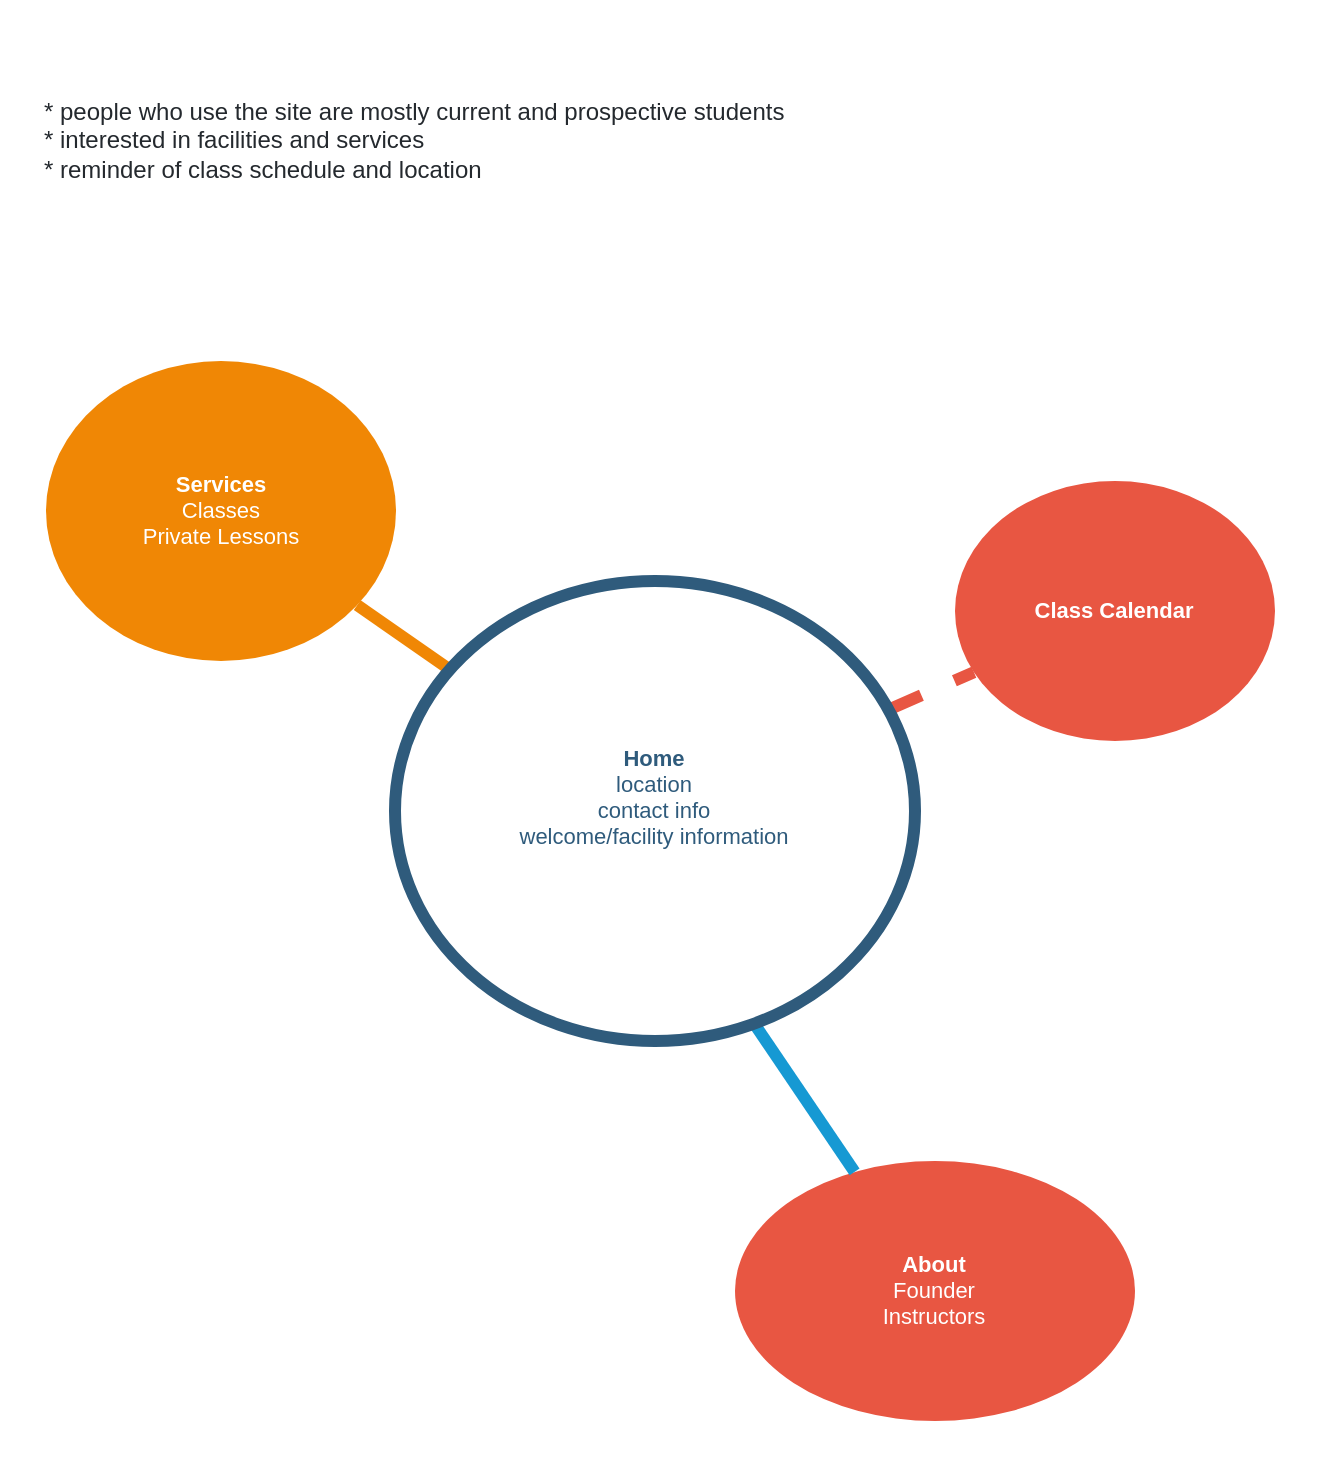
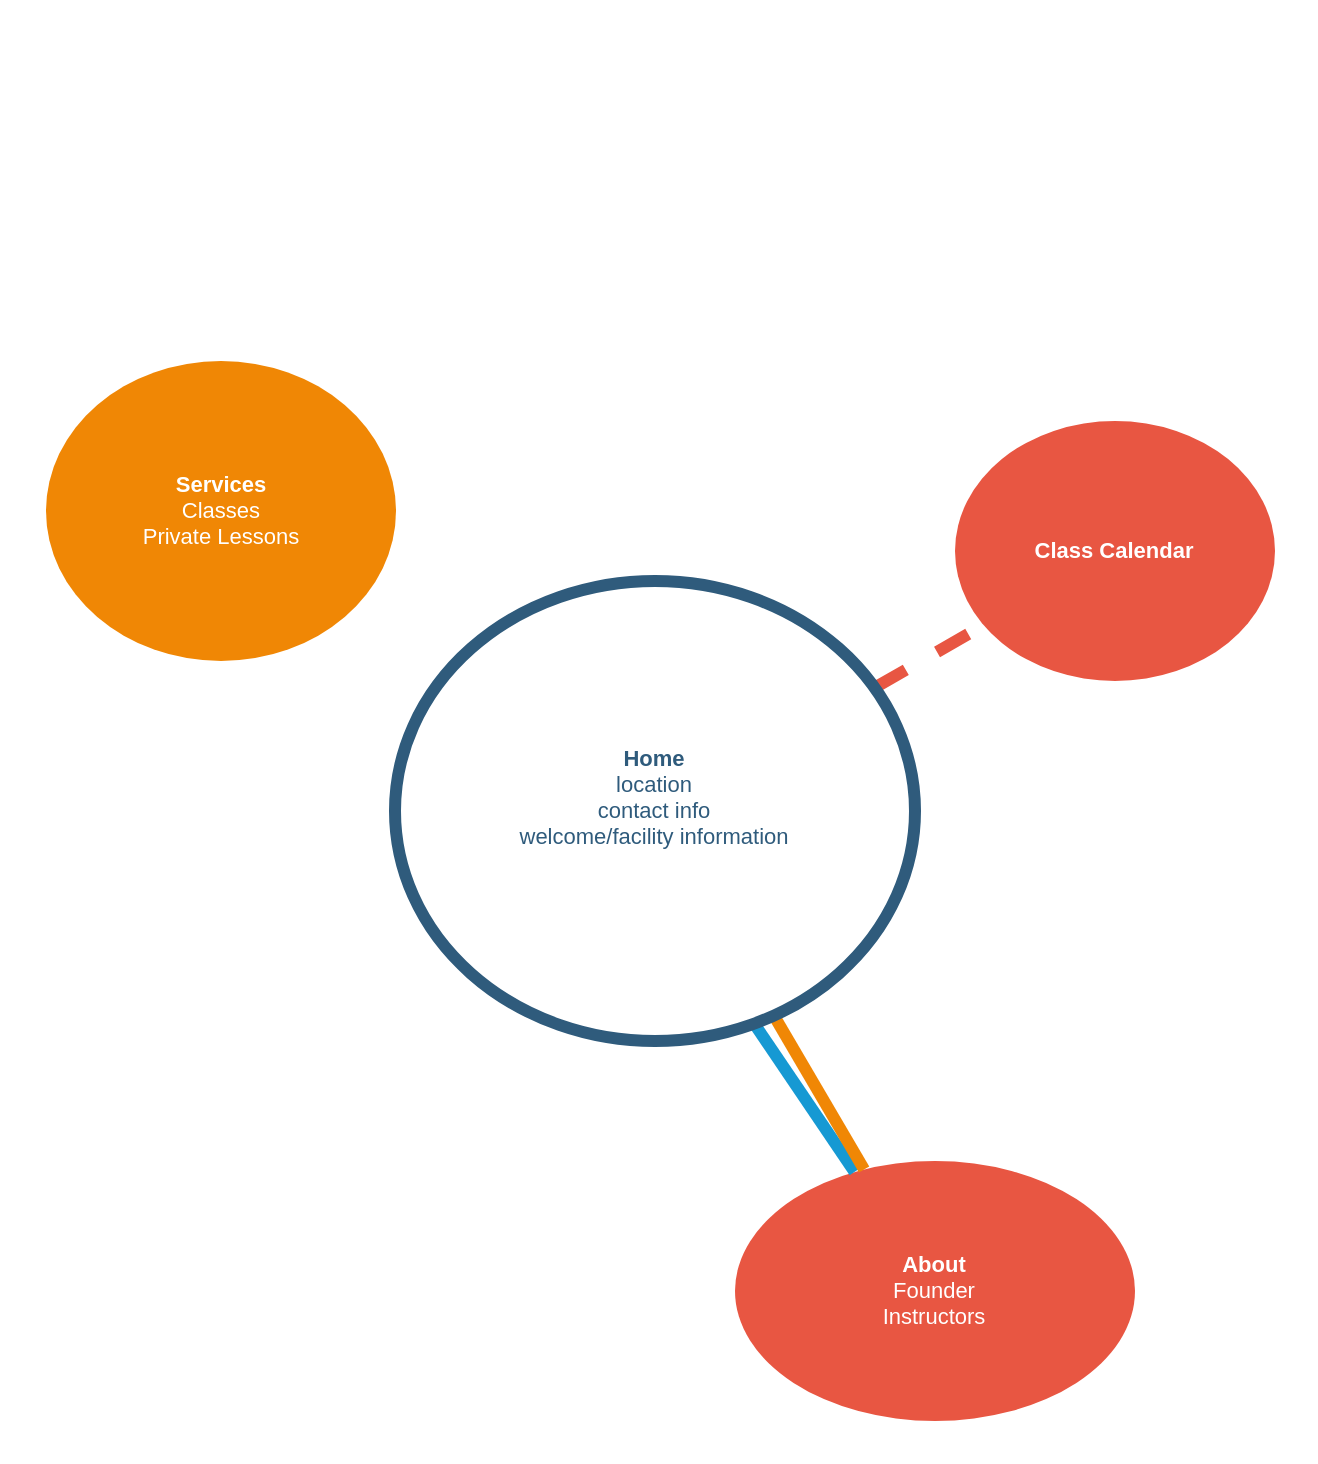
- <mxCell id="9" value="&lt;span style=&quot;color: rgb(36 , 41 , 46) ; white-space: pre ; background-color: rgb(255 , 255 , 255) ; font-size: 12px&quot;&gt;* people who use the site are mostly current and prospective students&lt;br style=&quot;font-size: 12px&quot;&gt;* interested in facilities and services&lt;br style=&quot;font-size: 12px&quot;&gt;* reminder of class schedule and location&lt;br style=&quot;font-size: 12px&quot;&gt;&lt;/span&gt;" style="text;html=1;strokeColor=none;fillColor=none;align=left;verticalAlign=middle;whiteSpace=wrap;rounded=0;fontSize=12;" parent="1" vertex="1"><mxGeometry x="20" y="20" width="400" height="100" as="geometry" /></mxCell>
- <mxCell id="4" value="&lt;font style=&quot;font-size: 11px&quot;&gt;&lt;b&gt;Class Calendar&lt;/b&gt;&lt;/font&gt;" style="ellipse;whiteSpace=wrap;html=1;shadow=0;fontFamily=Helvetica;fontSize=11;fontColor=#FFFFFF;align=center;strokeWidth=3;fillColor=#E85642;strokeColor=none;" parent="1" vertex="1"><mxGeometry x="477" y="240" width="160" height="130" as="geometry" /></mxCell>
+ <mxCell id="4" value="&lt;font style=&quot;font-size: 11px&quot;&gt;&lt;b&gt;Class Calendar&lt;/b&gt;&lt;/font&gt;" style="ellipse;whiteSpace=wrap;html=1;shadow=0;fontFamily=Helvetica;fontSize=11;fontColor=#FFFFFF;align=center;strokeWidth=3;fillColor=#E85642;strokeColor=none;" parent="1" vertex="1"><mxGeometry x="477" y="210" width="160" height="130" as="geometry" /></mxCell>
- <mxCell id="6" style="endArrow=none;strokeWidth=6;strokeColor=#f08705;html=1;fontSize=11;" parent="1" source="8" target="3" edge="1"><mxGeometry relative="1" as="geometry" /></mxCell>
+ <mxCell id="6" style="endArrow=none;strokeWidth=6;strokeColor=#f08705;html=1;fontSize=11;" parent="1" source="8" target="2" edge="1"><mxGeometry relative="1" as="geometry" /></mxCell>
